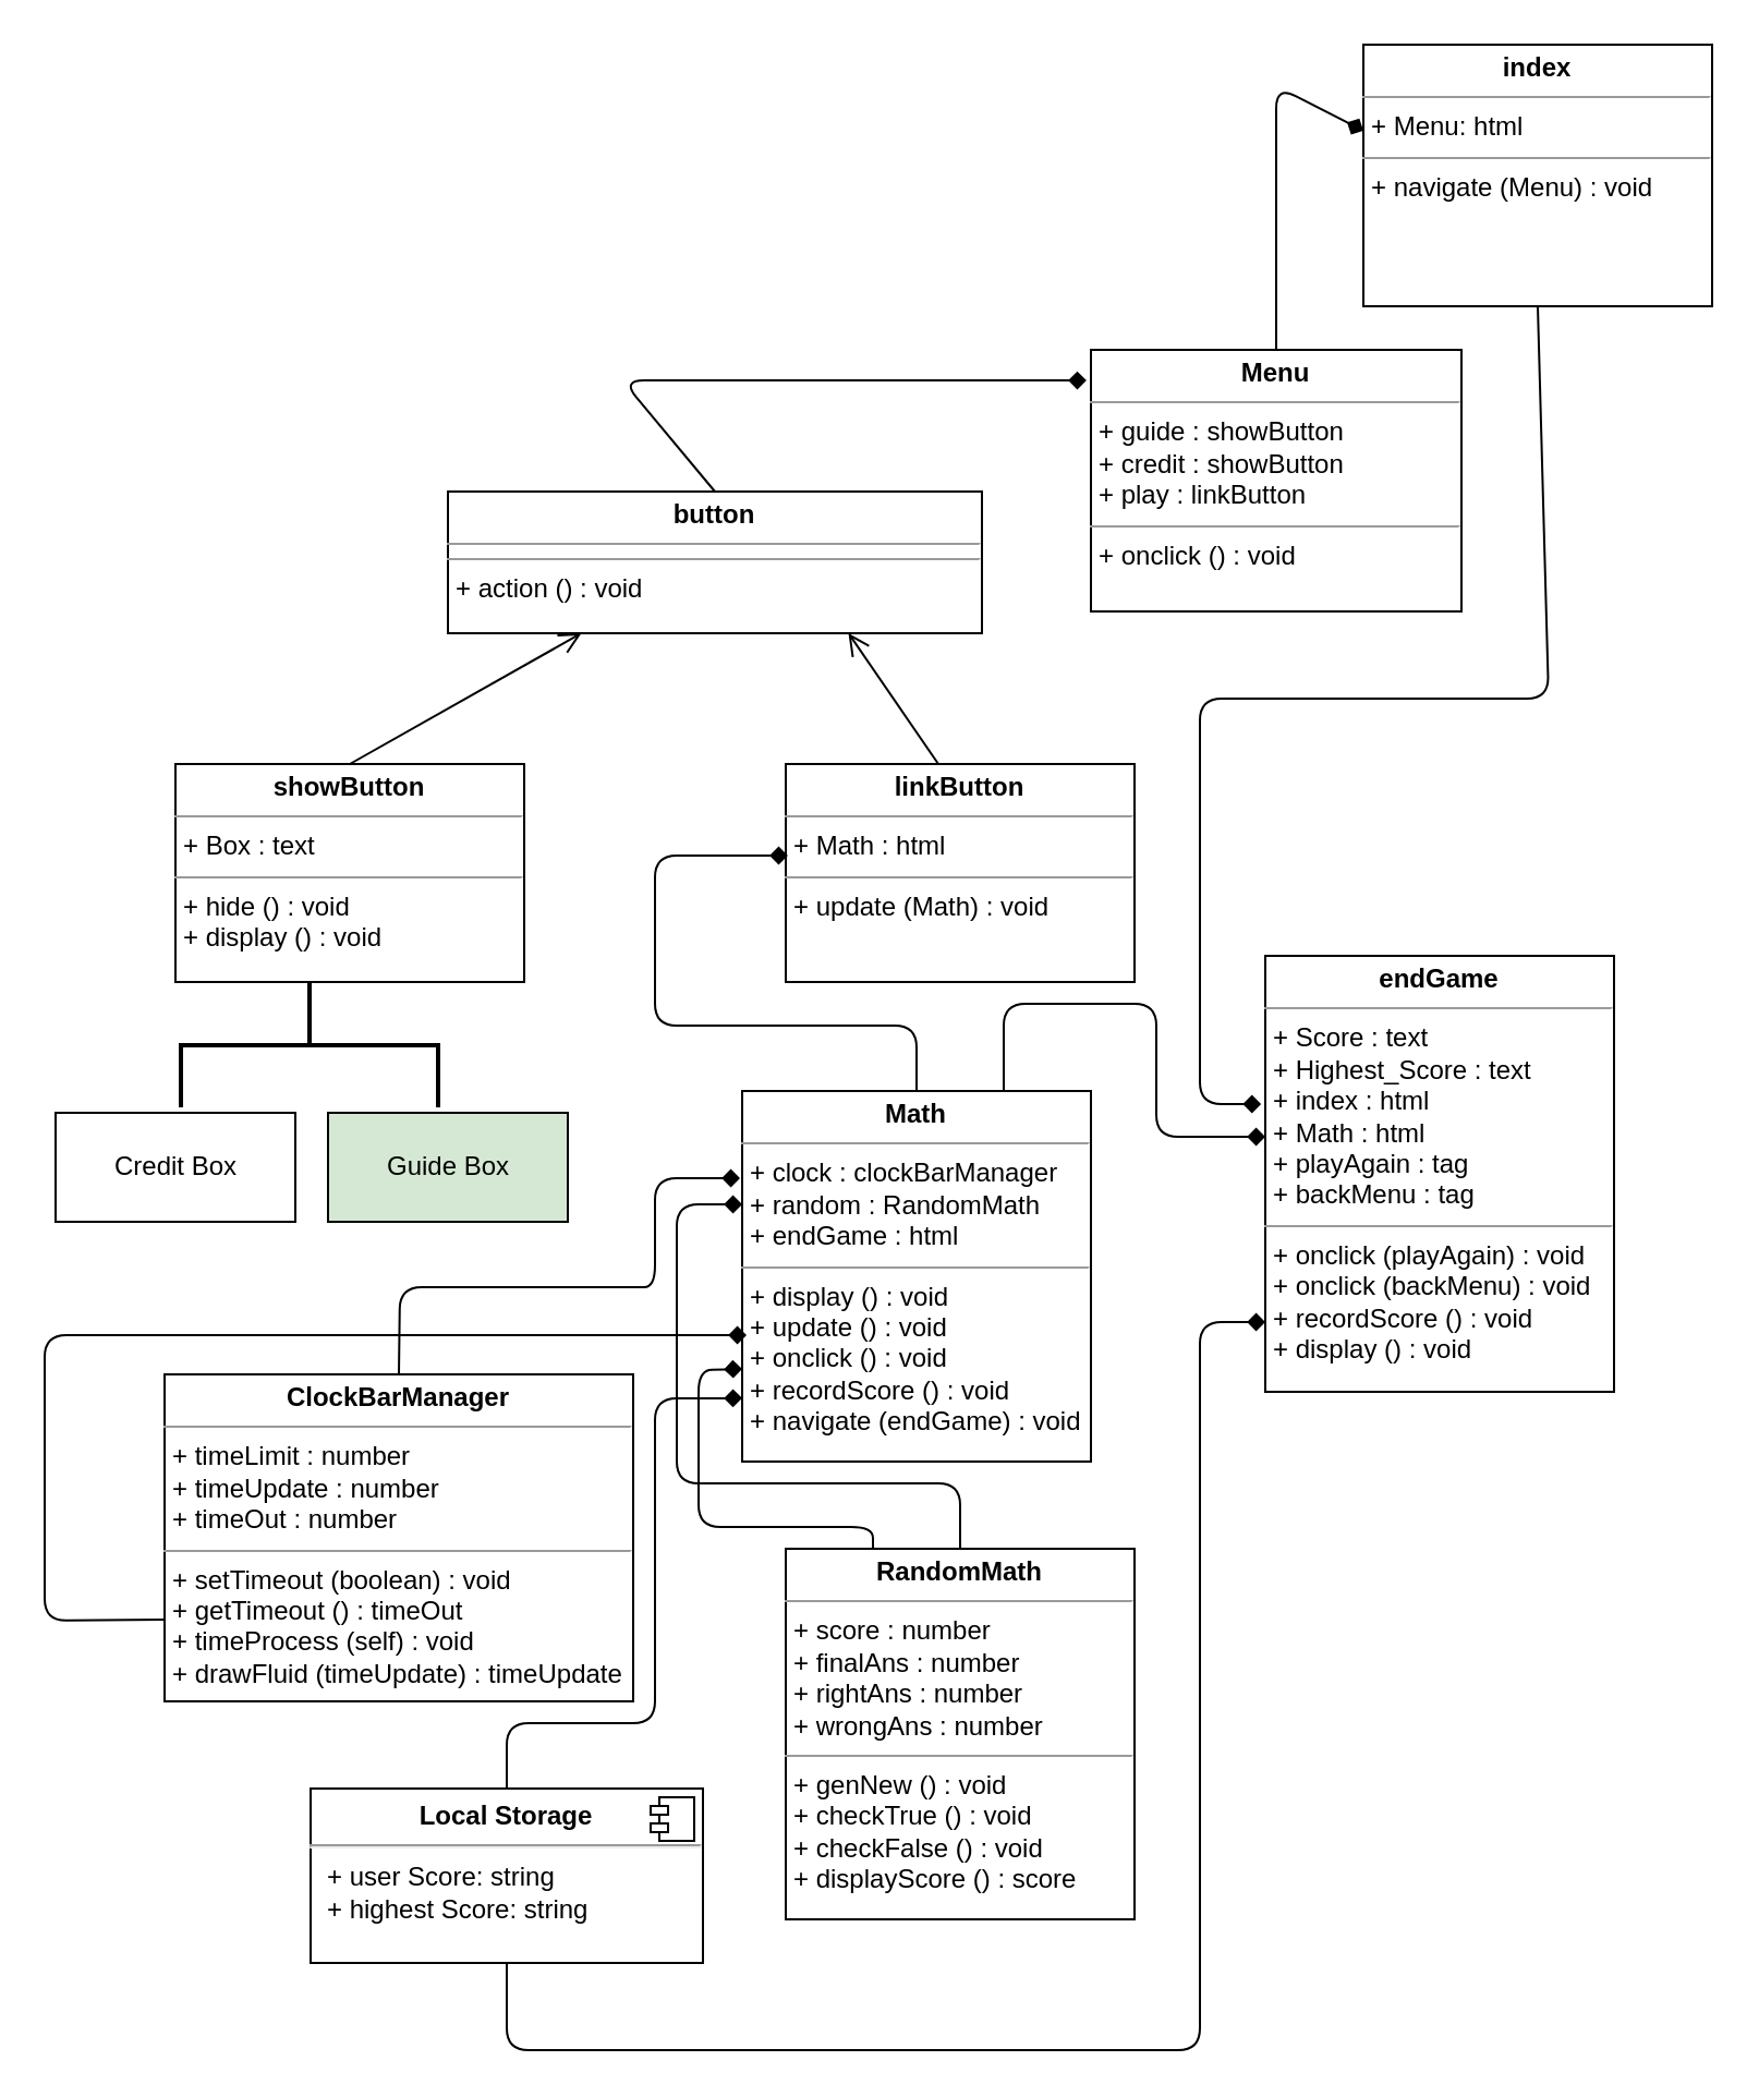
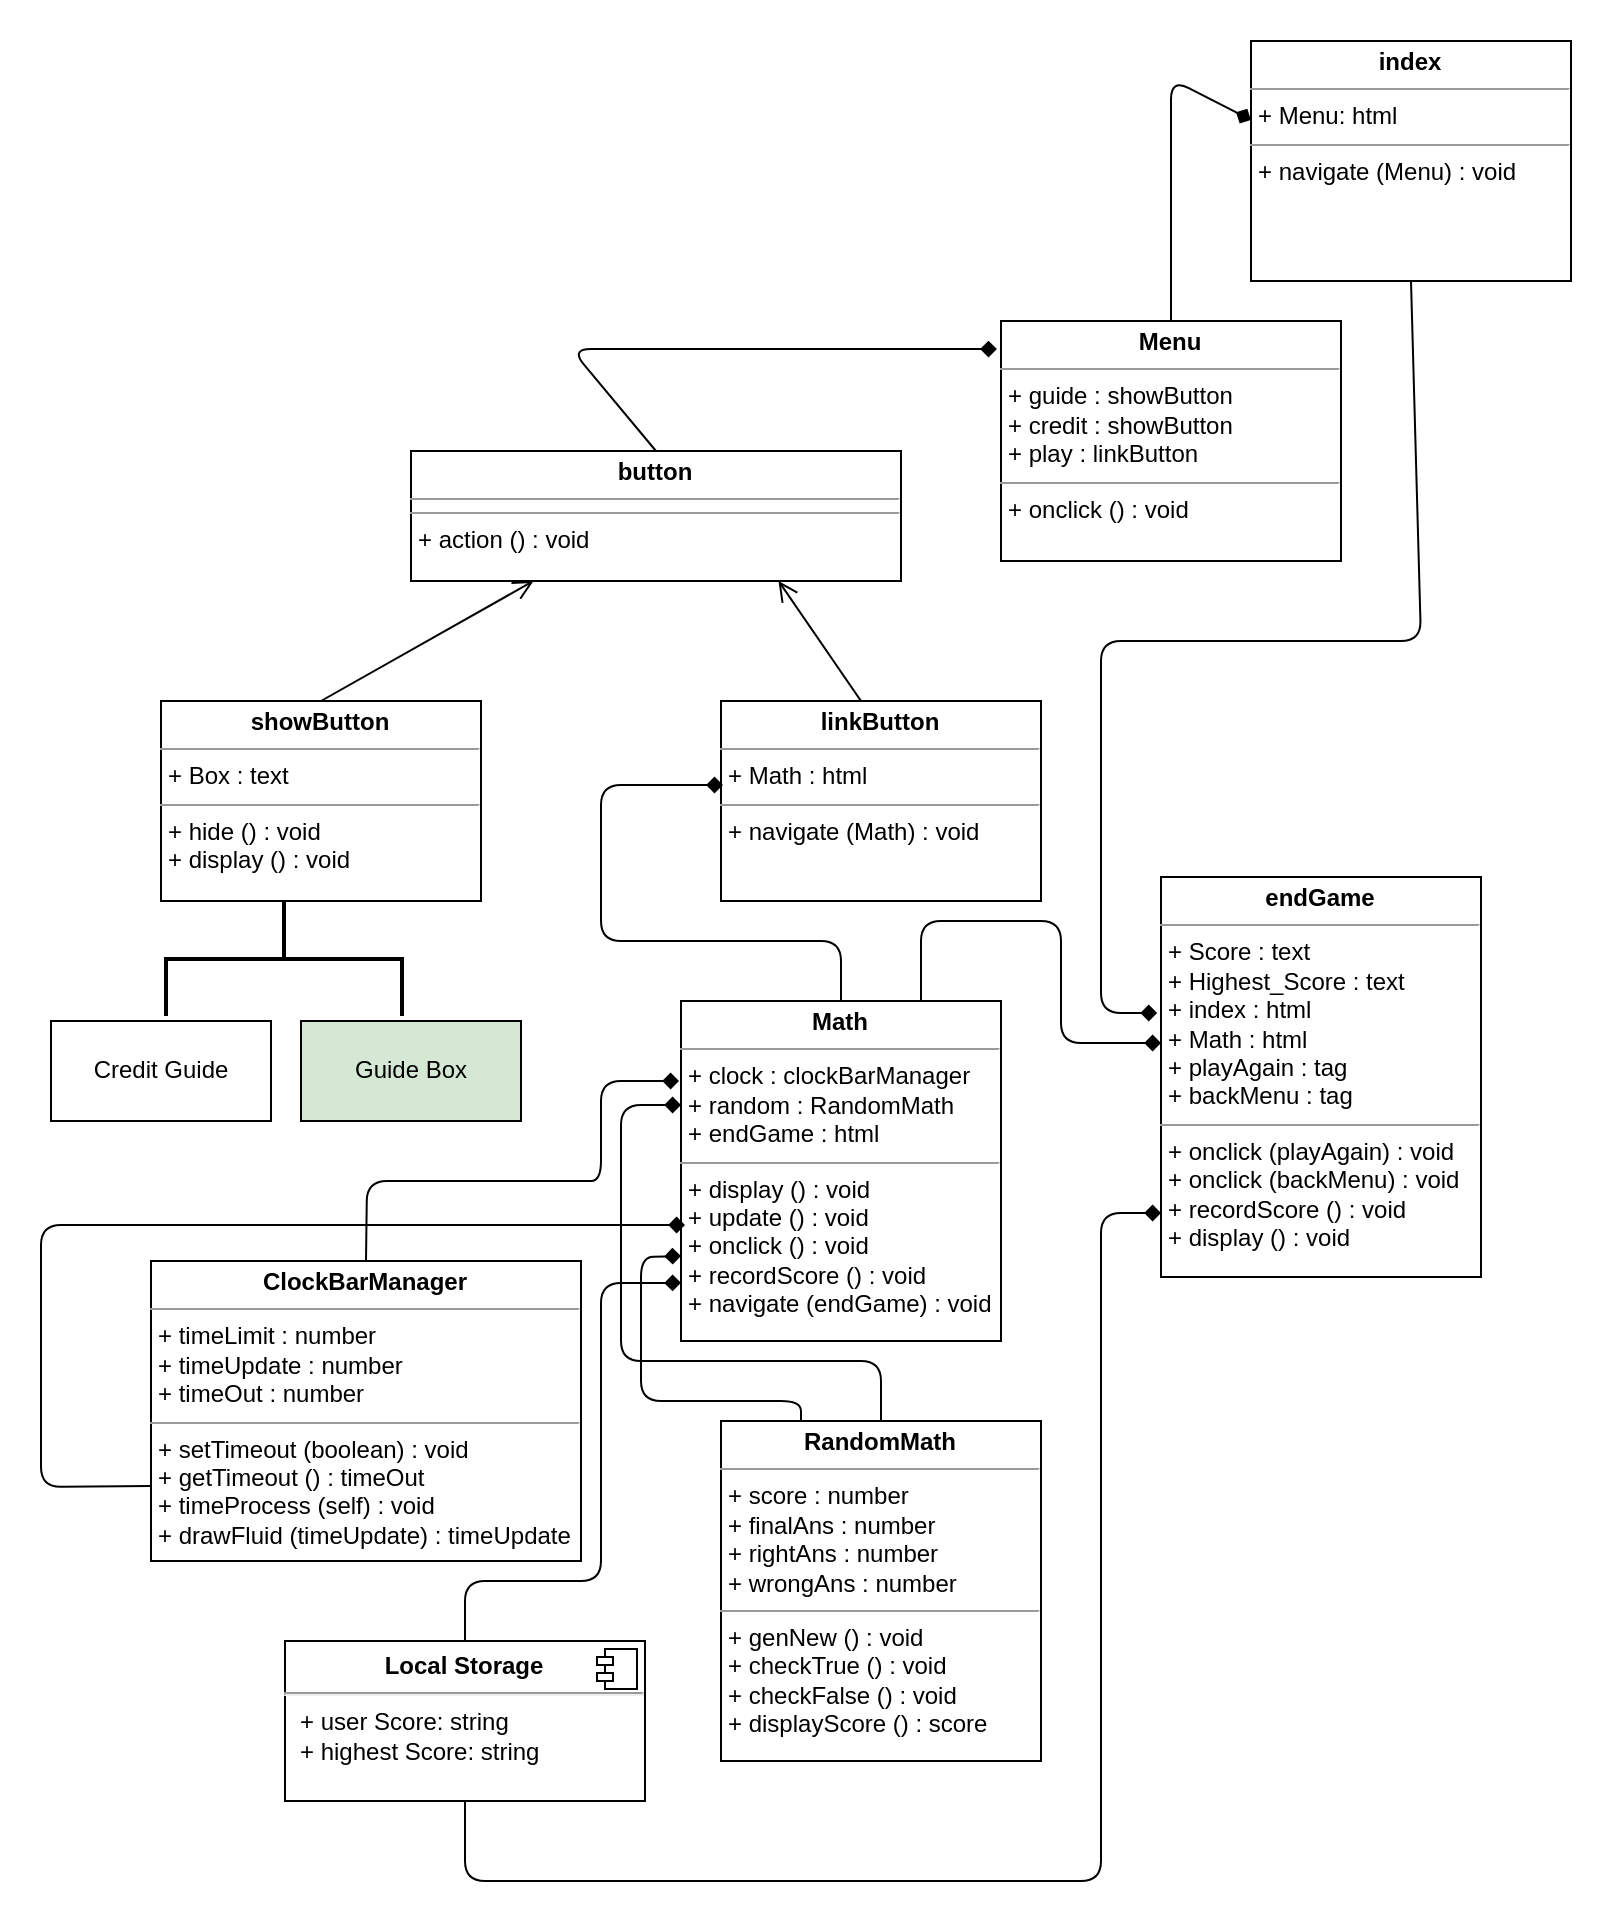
- <mxCell id="8" value="&lt;p style=&quot;margin: 0px ; margin-top: 4px ; text-align: center&quot;&gt;&lt;b&gt;linkButton&lt;/b&gt;&lt;br&gt;&lt;/p&gt;&lt;hr size=&quot;1&quot;&gt;&lt;p style=&quot;margin: 0px ; margin-left: 4px&quot;&gt;+ Math : html&lt;br&gt;&lt;/p&gt;&lt;hr size=&quot;1&quot;&gt;&lt;p style=&quot;margin: 0px ; margin-left: 4px&quot;&gt;+ update (Math) : void&lt;/p&gt;" style="verticalAlign=top;align=left;overflow=fill;fontSize=12;fontFamily=Helvetica;html=1;" vertex="1" parent="1"><mxGeometry x="360" y="350" width="160" height="100" as="geometry" /></mxCell>
+ <mxCell id="8" value="&lt;p style=&quot;margin: 0px ; margin-top: 4px ; text-align: center&quot;&gt;&lt;b&gt;linkButton&lt;/b&gt;&lt;br&gt;&lt;/p&gt;&lt;hr size=&quot;1&quot;&gt;&lt;p style=&quot;margin: 0px ; margin-left: 4px&quot;&gt;+ Math : html&lt;br&gt;&lt;/p&gt;&lt;hr size=&quot;1&quot;&gt;&lt;p style=&quot;margin: 0px ; margin-left: 4px&quot;&gt;+ navigate (Math) : void&lt;/p&gt;" style="verticalAlign=top;align=left;overflow=fill;fontSize=12;fontFamily=Helvetica;html=1;" vertex="1" parent="1"><mxGeometry x="360" y="350" width="160" height="100" as="geometry" /></mxCell>
- <mxCell id="10" value="Credit Box" style="html=1;" vertex="1" parent="1"><mxGeometry x="25" y="510" width="110" height="50" as="geometry" /></mxCell>
+ <mxCell id="10" value="Credit Guide" style="html=1;" vertex="1" parent="1"><mxGeometry x="25" y="510" width="110" height="50" as="geometry" /></mxCell>
